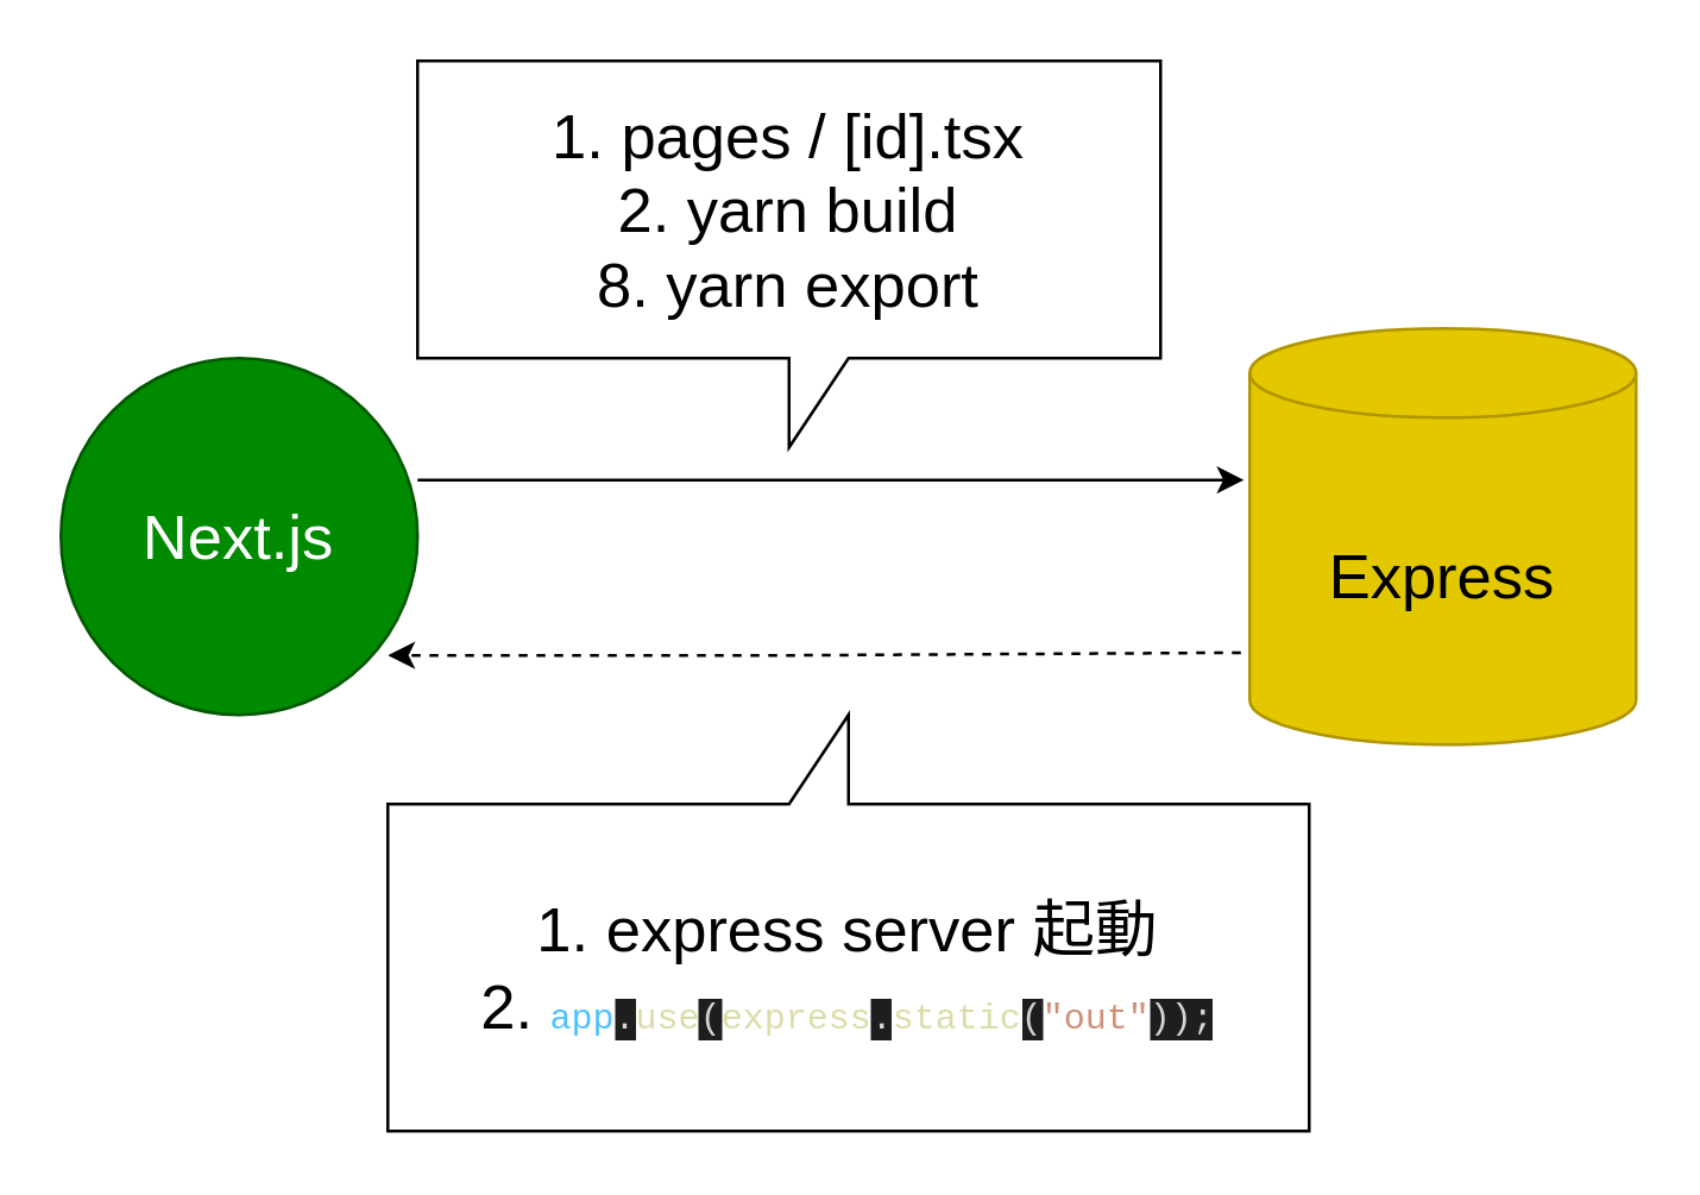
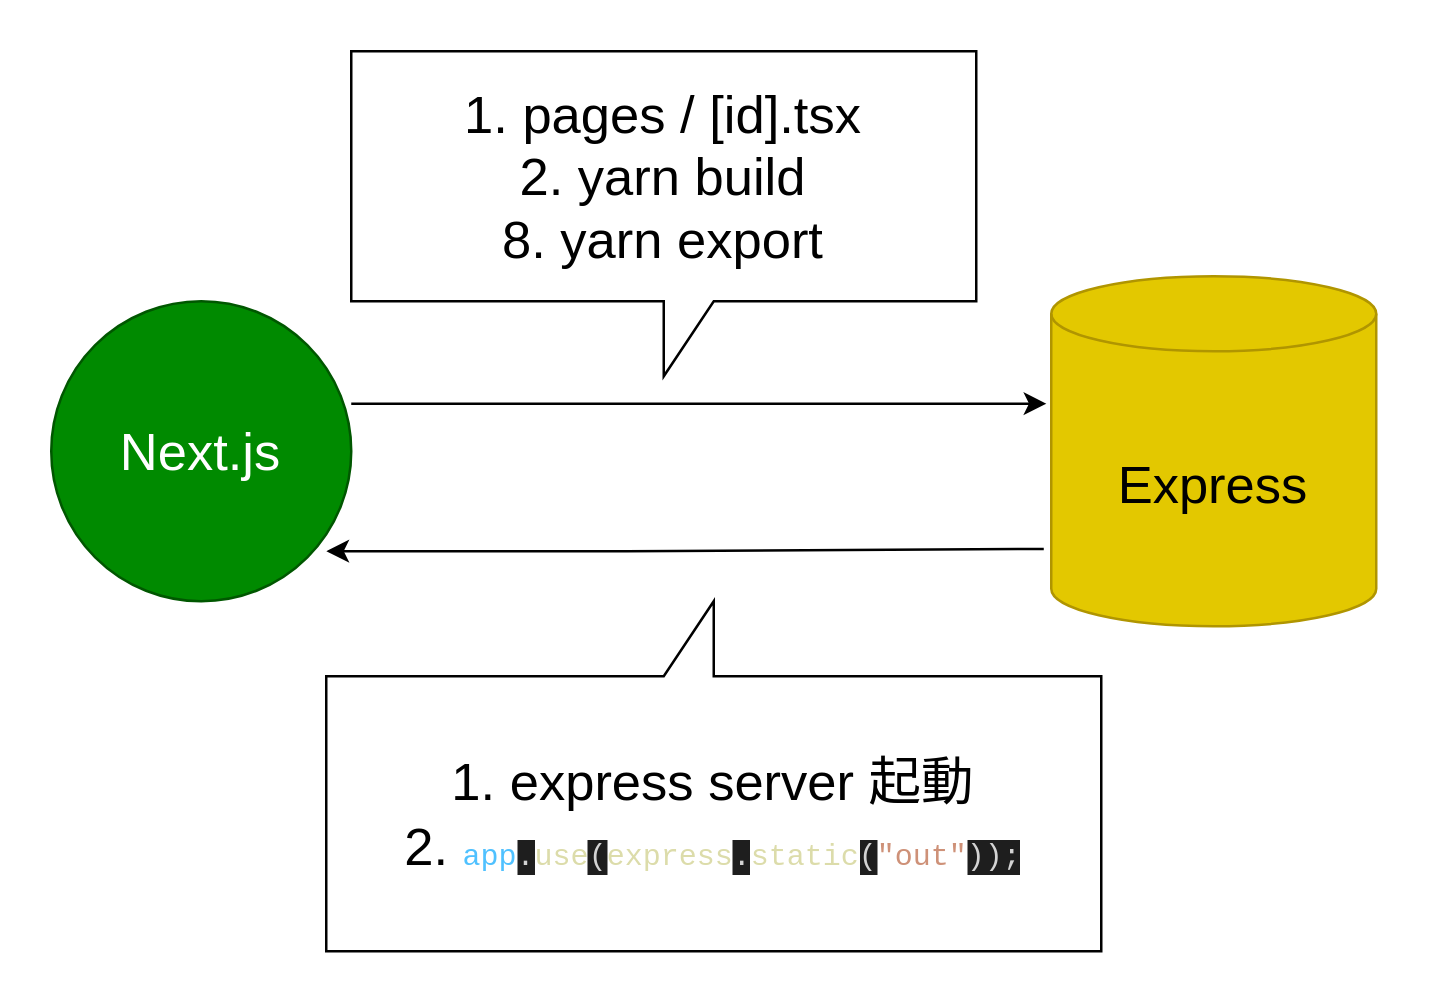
- <mxCell id="5" value="" style="endArrow=classic;html=1;fontSize=21;entryX=0.917;entryY=0.833;entryDx=0;entryDy=0;entryPerimeter=0;exitX=-0.023;exitY=0.779;exitDx=0;exitDy=0;exitPerimeter=0;dashed=1;" edge="1" parent="1" source="3" target="2"><mxGeometry width="50" height="50" relative="1" as="geometry"><mxPoint x="350" y="220" as="sourcePoint" /><mxPoint x="200" y="220" as="targetPoint" /><Array as="points"><mxPoint x="260" y="220" /></Array></mxGeometry></mxCell>
+ <mxCell id="5" value="" style="endArrow=classic;html=1;fontSize=21;entryX=0.917;entryY=0.833;entryDx=0;entryDy=0;entryPerimeter=0;exitX=-0.023;exitY=0.779;exitDx=0;exitDy=0;exitPerimeter=0;" edge="1" parent="1" source="3" target="2"><mxGeometry width="50" height="50" relative="1" as="geometry"><mxPoint x="350" y="220" as="sourcePoint" /><mxPoint x="200" y="220" as="targetPoint" /><Array as="points"><mxPoint x="260" y="220" /></Array></mxGeometry></mxCell>
